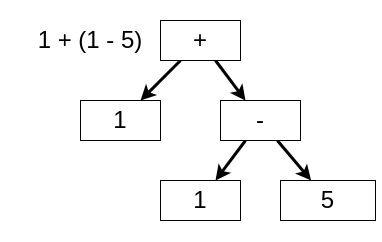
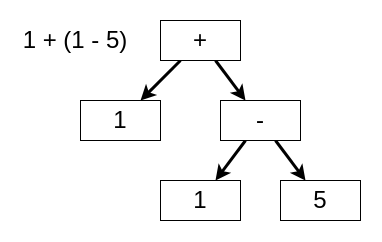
- <mxCell id="11" value="1 + (1 - 5)" style="text;html=1;strokeColor=none;fillColor=none;align=center;verticalAlign=middle;whiteSpace=wrap;rounded=0;fontSize=24;" vertex="1" parent="1"><mxGeometry x="20" y="25" width="140" height="30" as="geometry" /></mxCell>
+ <mxCell id="11" value="1 + (1 - 5)" style="text;html=1;strokeColor=none;fillColor=none;align=center;verticalAlign=middle;whiteSpace=wrap;rounded=0;fontSize=24;" vertex="1" parent="1"><mxGeometry x="5" y="25" width="140" height="30" as="geometry" /></mxCell>
- <mxCell id="10" value="&lt;font style=&quot;font-size: 24px;&quot;&gt;5&lt;/font&gt;" style="rounded=0;whiteSpace=wrap;html=1;" vertex="1" parent="1"><mxGeometry x="280" y="180" width="95" height="40" as="geometry" /></mxCell>
+ <mxCell id="10" value="&lt;font style=&quot;font-size: 24px;&quot;&gt;5&lt;/font&gt;" style="rounded=0;whiteSpace=wrap;html=1;" vertex="1" parent="1"><mxGeometry x="280" y="180" width="80" height="40" as="geometry" /></mxCell>
